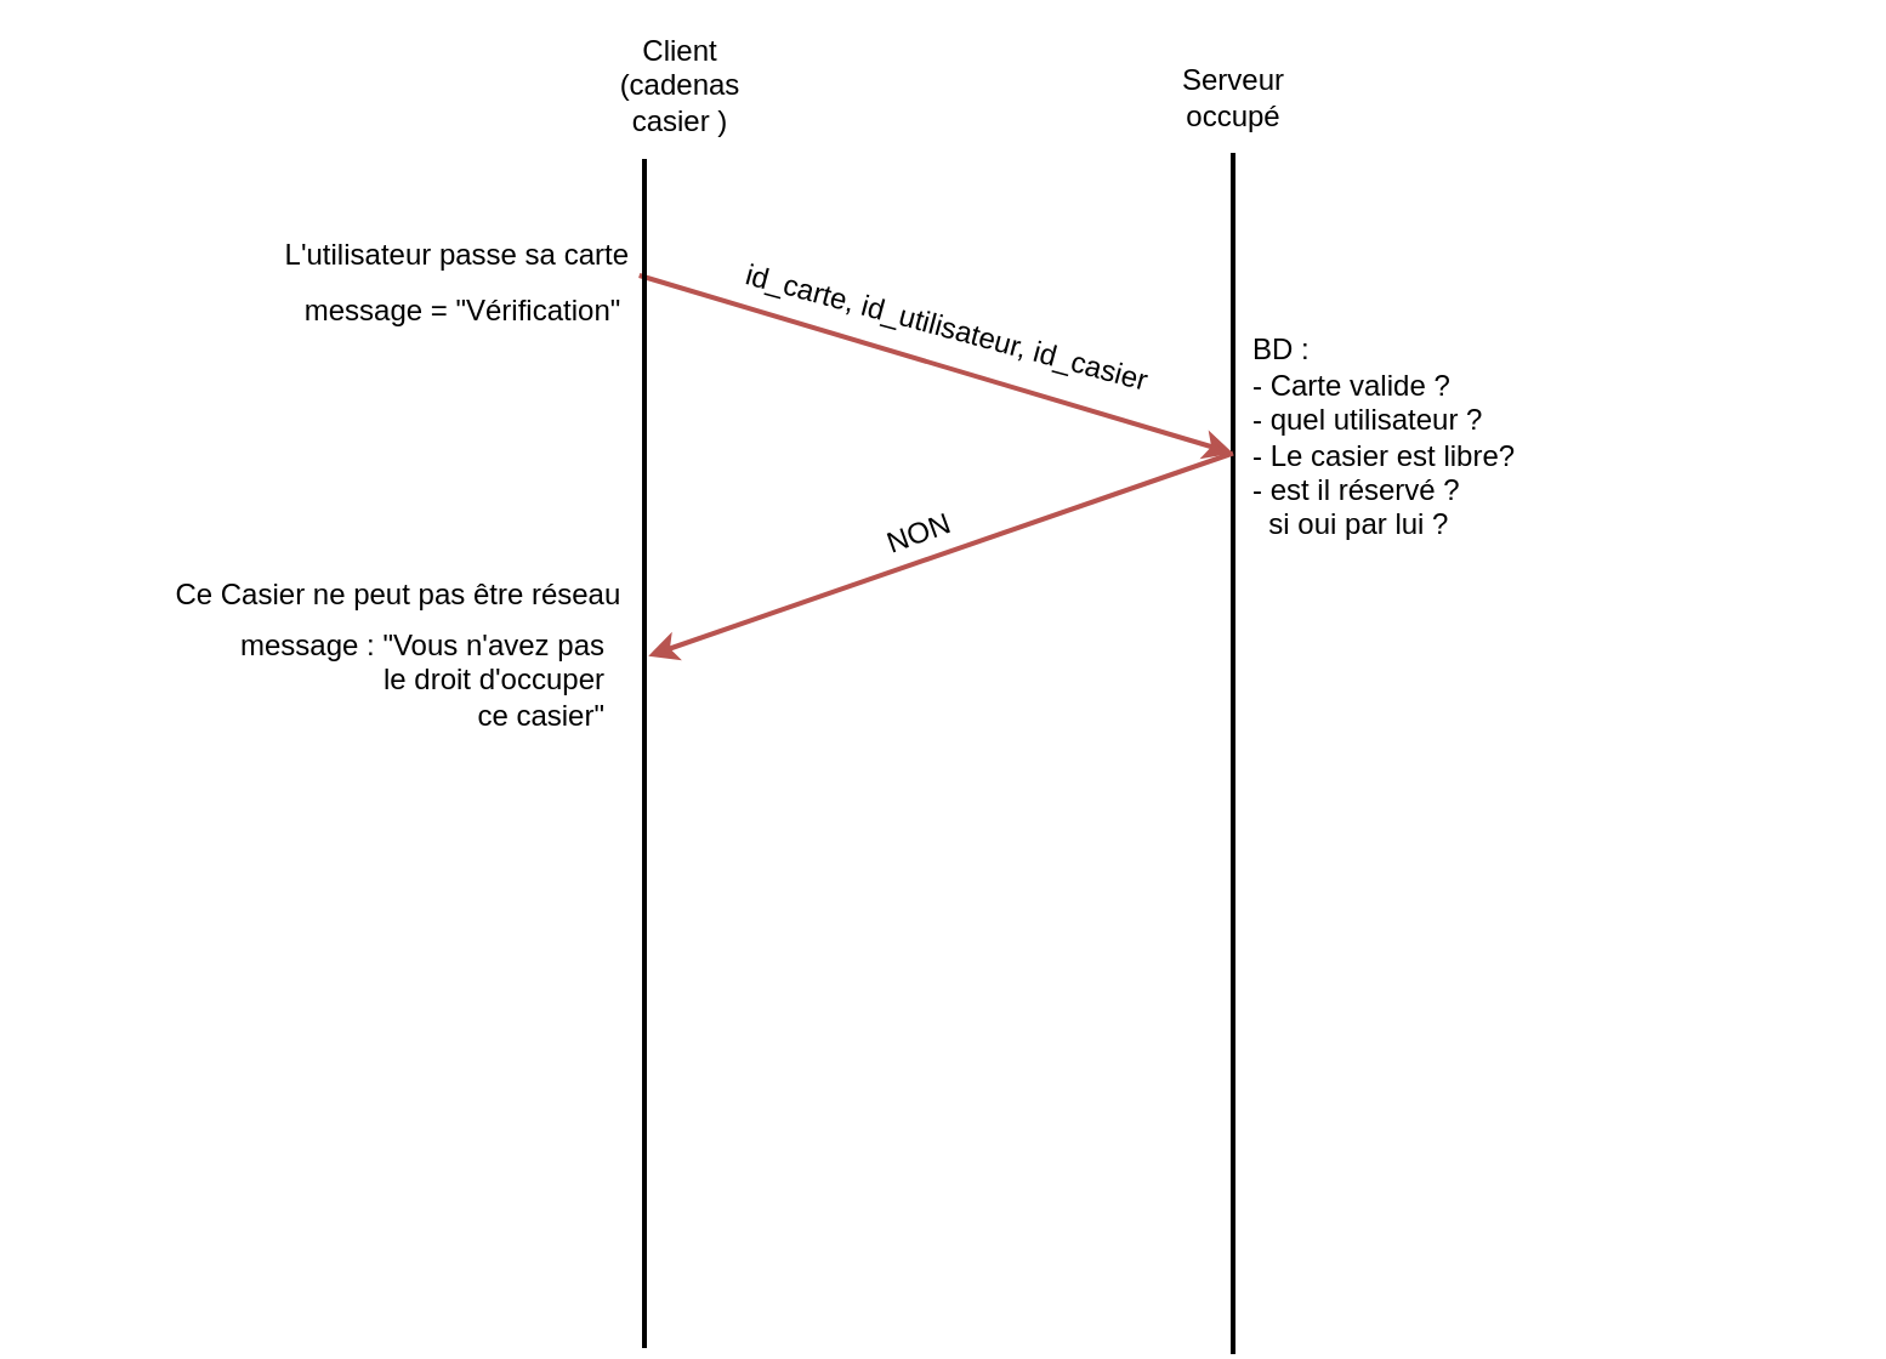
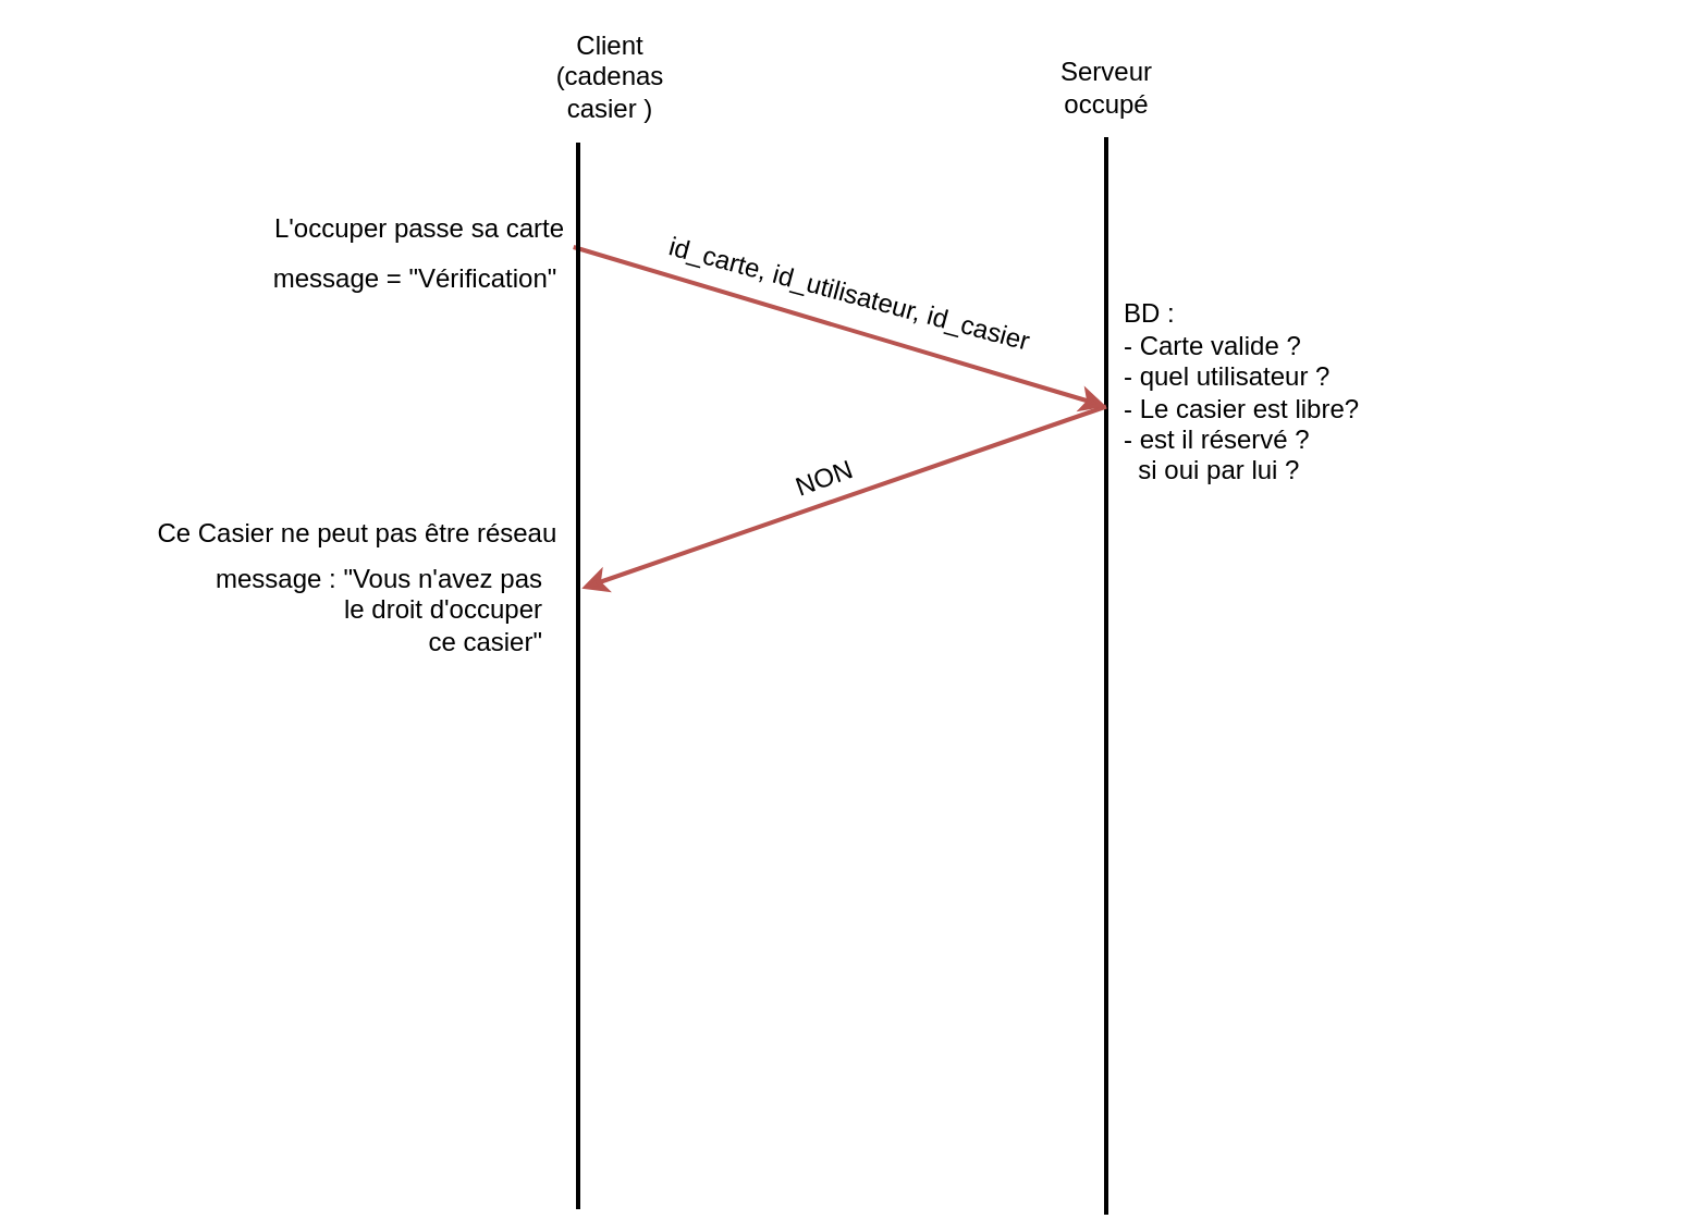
- <mxCell id="9" value="L'utilisateur&amp;nbsp;passe sa carte" style="text;html=1;align=right;verticalAlign=middle;resizable=0;points=[];autosize=1;strokeColor=none;fillColor=none;" parent="1" vertex="1"><mxGeometry x="90" y="90" width="170" height="30" as="geometry" /></mxCell>
+ <mxCell id="9" value="L'occuper&amp;nbsp;passe sa carte" style="text;html=1;align=right;verticalAlign=middle;resizable=0;points=[];autosize=1;strokeColor=none;fillColor=none;" parent="1" vertex="1"><mxGeometry x="90" y="90" width="170" height="30" as="geometry" /></mxCell>
